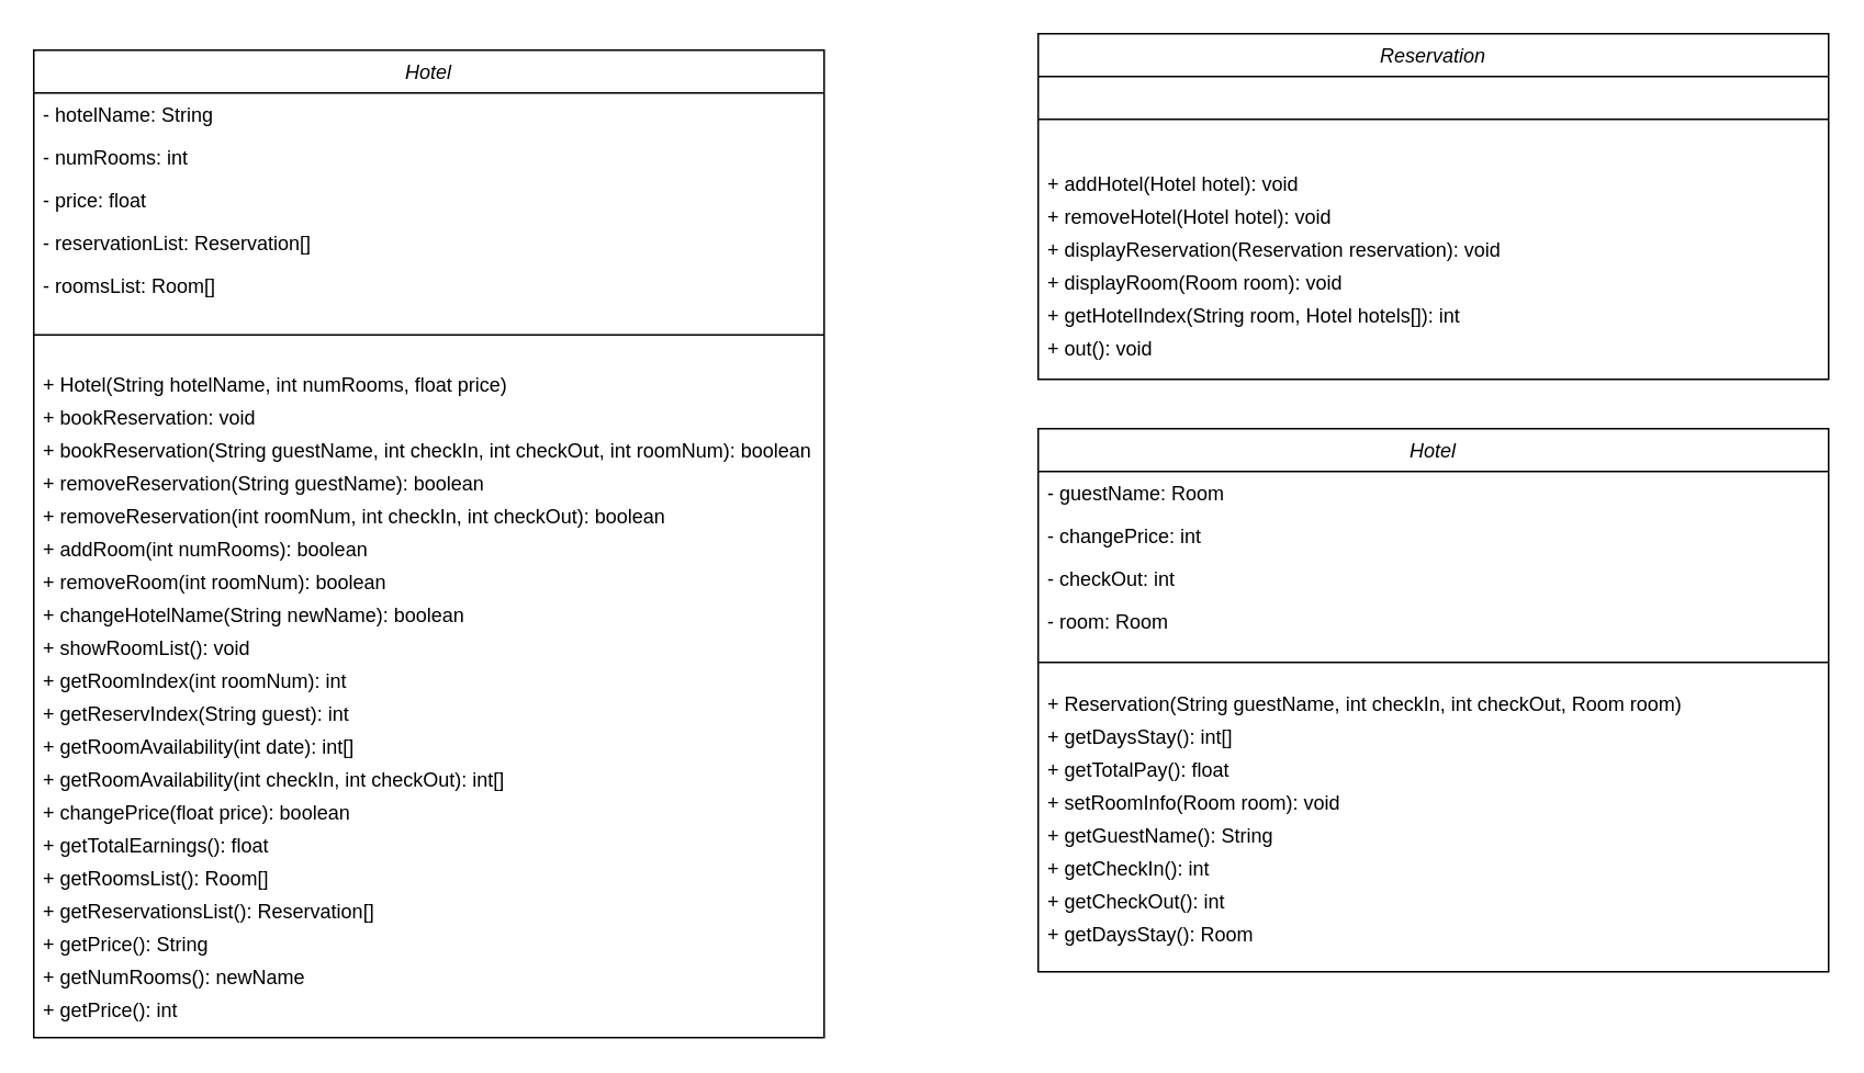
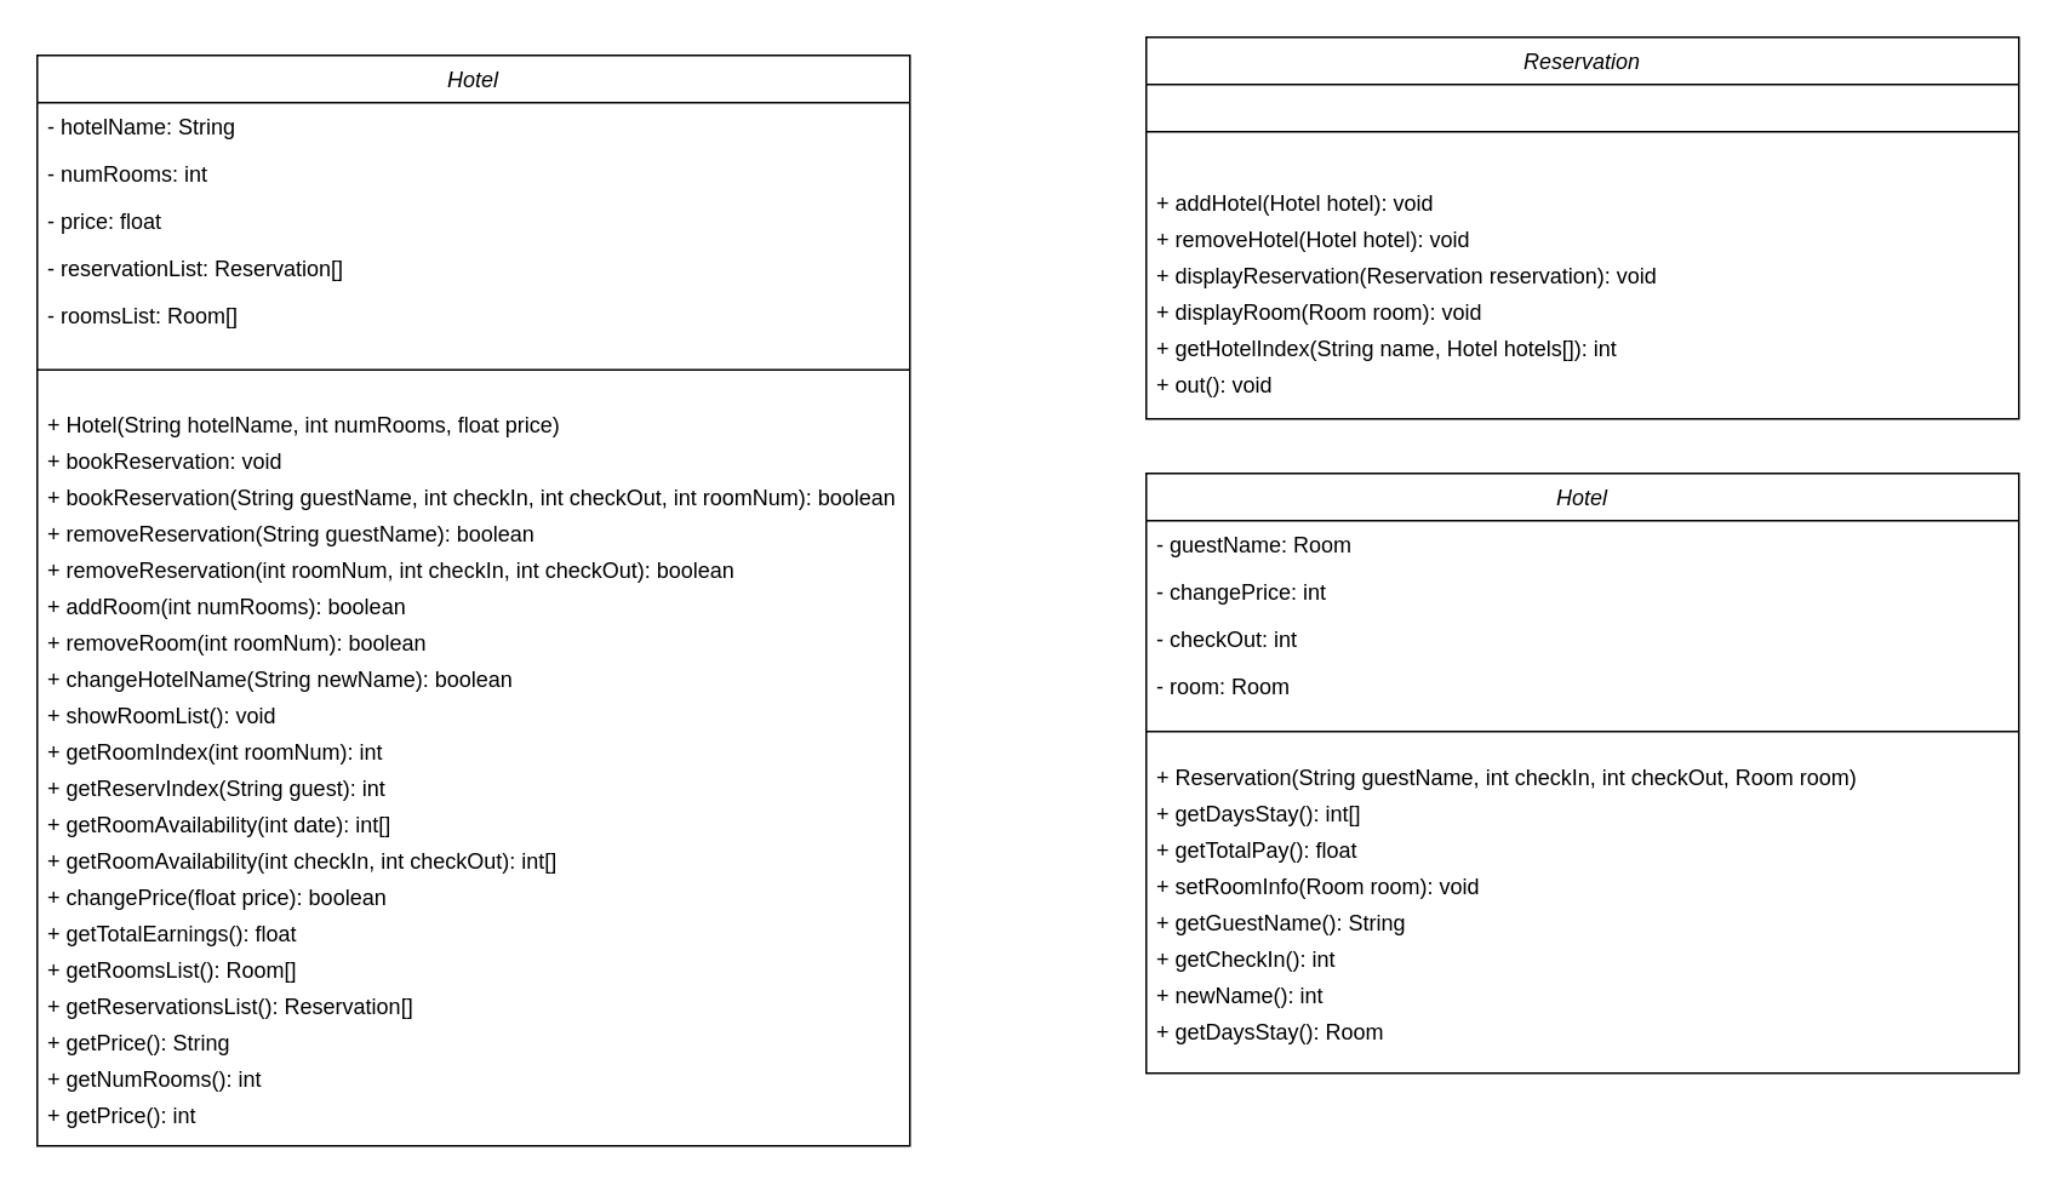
- <mxCell id="35" value="+ getHotelIndex(String room, Hotel hotels[]): int" style="text;align=left;verticalAlign=top;spacingLeft=4;spacingRight=4;overflow=hidden;rotatable=0;points=[[0,0.5],[1,0.5]];portConstraint=eastwest;rounded=0;shadow=0;html=0;" vertex="1" parent="29"><mxGeometry y="158" width="480" height="20" as="geometry" /></mxCell>
+ <mxCell id="35" value="+ getHotelIndex(String name, Hotel hotels[]): int" style="text;align=left;verticalAlign=top;spacingLeft=4;spacingRight=4;overflow=hidden;rotatable=0;points=[[0,0.5],[1,0.5]];portConstraint=eastwest;rounded=0;shadow=0;html=0;" vertex="1" parent="29"><mxGeometry y="158" width="480" height="20" as="geometry" /></mxCell>
- <mxCell id="49" value="+ getCheckOut(): int" style="text;align=left;verticalAlign=top;spacingLeft=4;spacingRight=4;overflow=hidden;rotatable=0;points=[[0,0.5],[1,0.5]];portConstraint=eastwest;rounded=0;shadow=0;html=0;" vertex="1" parent="37"><mxGeometry y="274" width="480" height="20" as="geometry" /></mxCell>
+ <mxCell id="49" value="+ newName(): int" style="text;align=left;verticalAlign=top;spacingLeft=4;spacingRight=4;overflow=hidden;rotatable=0;points=[[0,0.5],[1,0.5]];portConstraint=eastwest;rounded=0;shadow=0;html=0;" vertex="1" parent="37"><mxGeometry y="274" width="480" height="20" as="geometry" /></mxCell>
- <mxCell id="27" value="+ getNumRooms(): newName" style="text;align=left;verticalAlign=top;spacingLeft=4;spacingRight=4;overflow=hidden;rotatable=0;points=[[0,0.5],[1,0.5]];portConstraint=eastwest;rounded=0;shadow=0;html=0;" vertex="1" parent="2"><mxGeometry y="550" width="480" height="20" as="geometry" /></mxCell>
+ <mxCell id="27" value="+ getNumRooms(): int" style="text;align=left;verticalAlign=top;spacingLeft=4;spacingRight=4;overflow=hidden;rotatable=0;points=[[0,0.5],[1,0.5]];portConstraint=eastwest;rounded=0;shadow=0;html=0;" vertex="1" parent="2"><mxGeometry y="550" width="480" height="20" as="geometry" /></mxCell>
